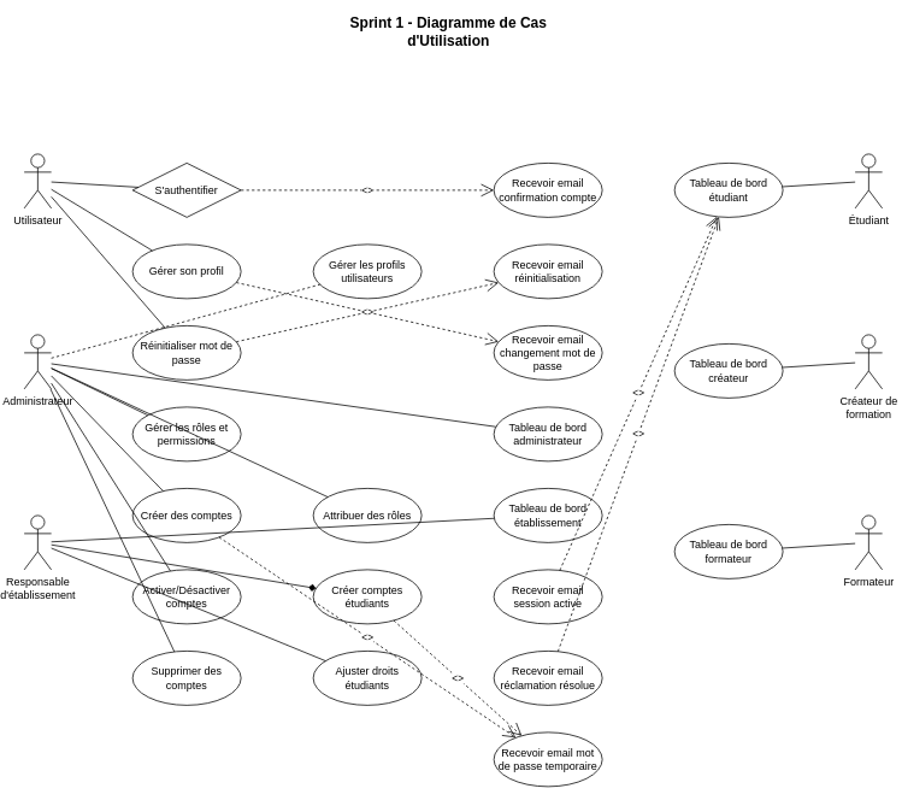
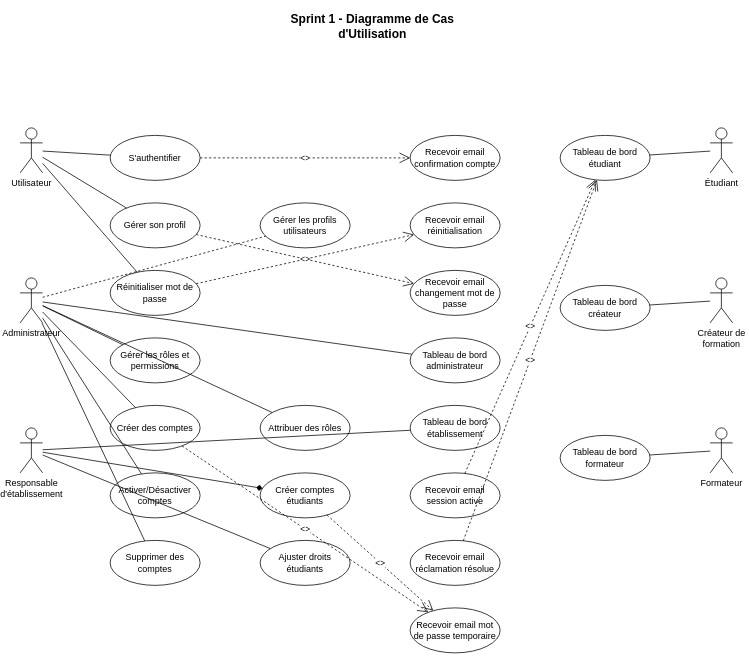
- <mxCell id="8" value="S'authentifier" style="rhombus;whiteSpace=wrap;html=1;" vertex="1" parent="1"><mxGeometry x="140" y="180" width="120" height="60" as="geometry" /></mxCell>
+ <mxCell id="8" value="S'authentifier" style="ellipse;whiteSpace=wrap;html=1;" vertex="1" parent="1"><mxGeometry x="140" y="180" width="120" height="60" as="geometry" /></mxCell>
